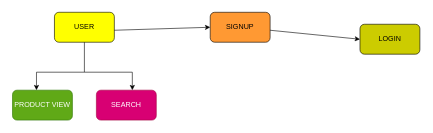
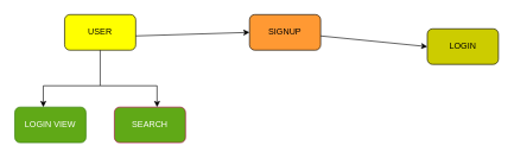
- <mxCell id="5" value="PRODUCT VIEW" style="rounded=1;whiteSpace=wrap;html=1;fillColor=#60a917;fontColor=#ffffff;strokeColor=#2D7600;" vertex="1" parent="1"><mxGeometry x="20" y="150" width="100" height="50" as="geometry" /></mxCell>
+ <mxCell id="5" value="LOGIN VIEW" style="rounded=1;whiteSpace=wrap;html=1;fillColor=#60a917;fontColor=#ffffff;strokeColor=#2D7600;" vertex="1" parent="1"><mxGeometry x="20" y="150" width="100" height="50" as="geometry" /></mxCell>
- <mxCell id="6" value="SEARCH" style="rounded=1;whiteSpace=wrap;html=1;fillColor=#d80073;fontColor=#ffffff;strokeColor=#A50040;" vertex="1" parent="1"><mxGeometry x="160" y="150" width="100" height="50" as="geometry" /></mxCell>
+ <mxCell id="6" value="SEARCH" style="rounded=1;whiteSpace=wrap;html=1;fillColor=#60a917;fontColor=#ffffff;strokeColor=#A50040;" vertex="1" parent="1"><mxGeometry x="160" y="150" width="100" height="50" as="geometry" /></mxCell>
